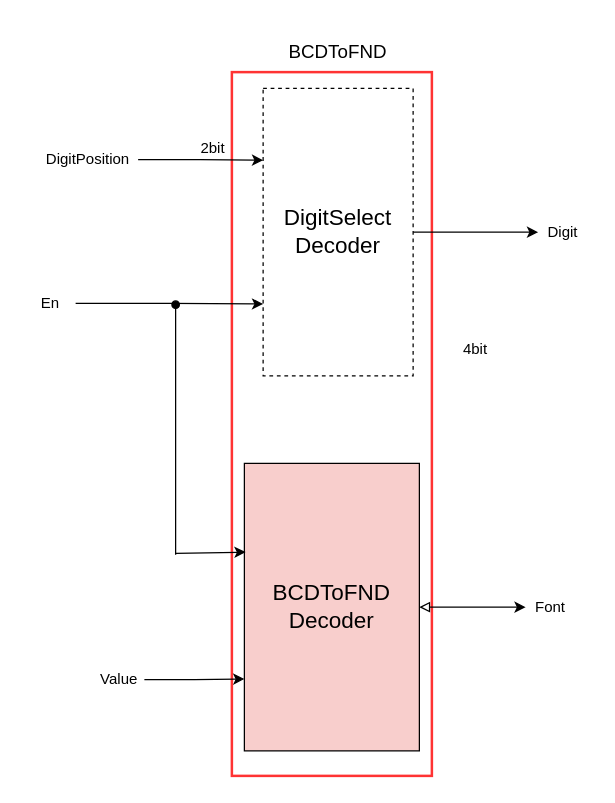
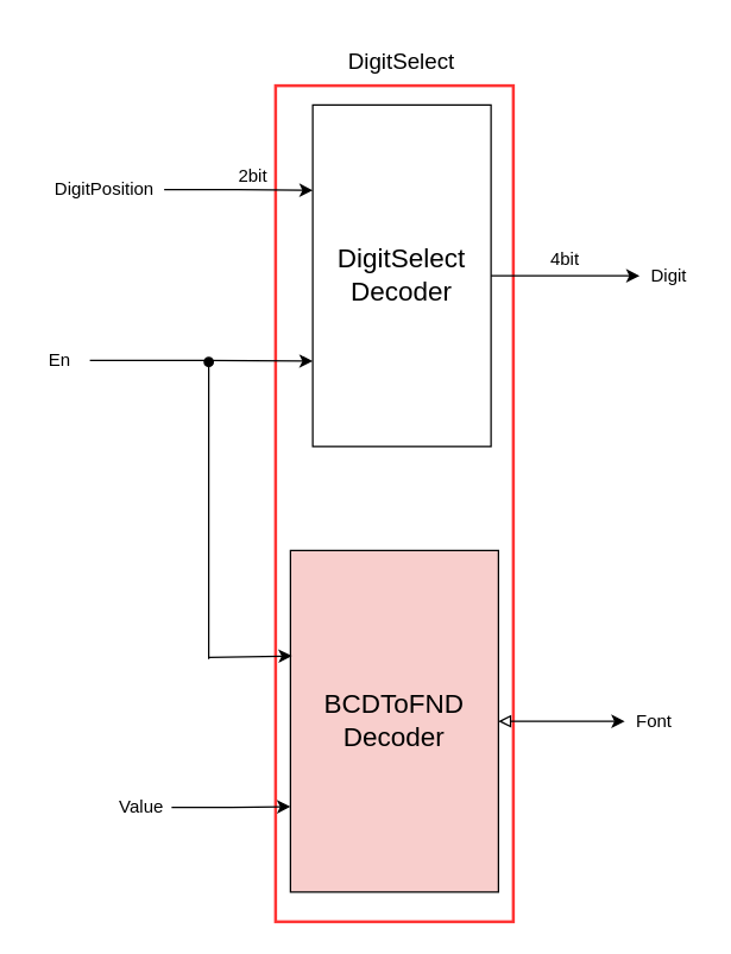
- <mxCell id="19" value="&lt;font style=&quot;font-size: 15px&quot;&gt;BCDToFND&lt;/font&gt;" style="text;html=1;strokeColor=none;fillColor=none;align=center;verticalAlign=middle;whiteSpace=wrap;rounded=0;" vertex="1" parent="1"><mxGeometry x="215" y="20" width="110" height="40" as="geometry" /></mxCell>
+ <mxCell id="19" value="&lt;font style=&quot;font-size: 15px&quot;&gt;DigitSelect&lt;/font&gt;" style="text;html=1;strokeColor=none;fillColor=none;align=center;verticalAlign=middle;whiteSpace=wrap;rounded=0;" vertex="1" parent="1"><mxGeometry x="215" y="20" width="110" height="40" as="geometry" /></mxCell>
- <mxCell id="8" value="&lt;font style=&quot;font-size: 18px&quot;&gt;DigitSelect&lt;br&gt;Decoder&lt;/font&gt;" style="rounded=0;whiteSpace=wrap;html=1;dashed=1;" vertex="1" parent="1"><mxGeometry x="210" y="70" width="120" height="230" as="geometry" /></mxCell>
+ <mxCell id="8" value="&lt;font style=&quot;font-size: 18px&quot;&gt;DigitSelect&lt;br&gt;Decoder&lt;/font&gt;" style="rounded=0;whiteSpace=wrap;html=1;" vertex="1" parent="1"><mxGeometry x="210" y="70" width="120" height="230" as="geometry" /></mxCell>
- <mxCell id="16" value="4bit" style="text;html=1;strokeColor=none;fillColor=none;align=center;verticalAlign=middle;whiteSpace=wrap;rounded=0;" vertex="1" parent="1"><mxGeometry x="360" y="269" width="40" height="20" as="geometry" /></mxCell>
+ <mxCell id="16" value="4bit" style="text;html=1;strokeColor=none;fillColor=none;align=center;verticalAlign=middle;whiteSpace=wrap;rounded=0;" vertex="1" parent="1"><mxGeometry x="360" y="164" width="40" height="20" as="geometry" /></mxCell>
